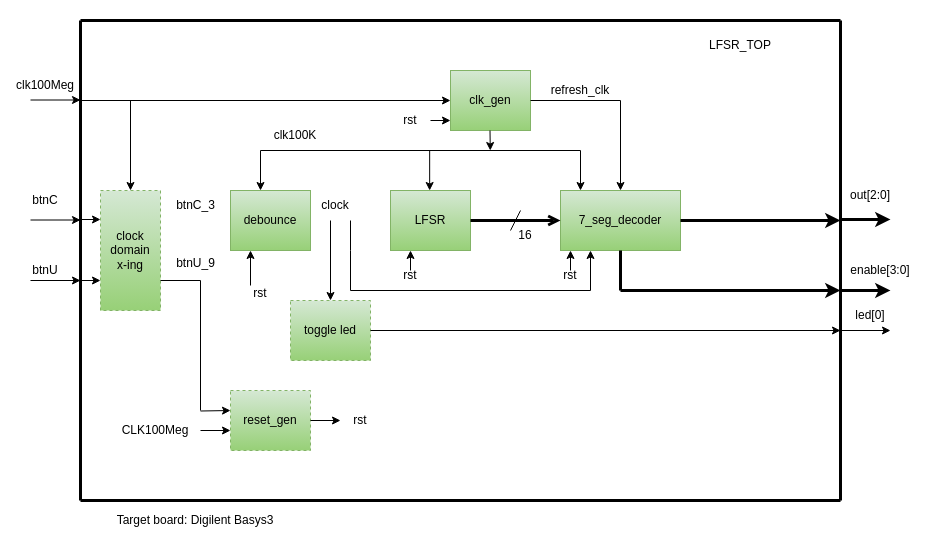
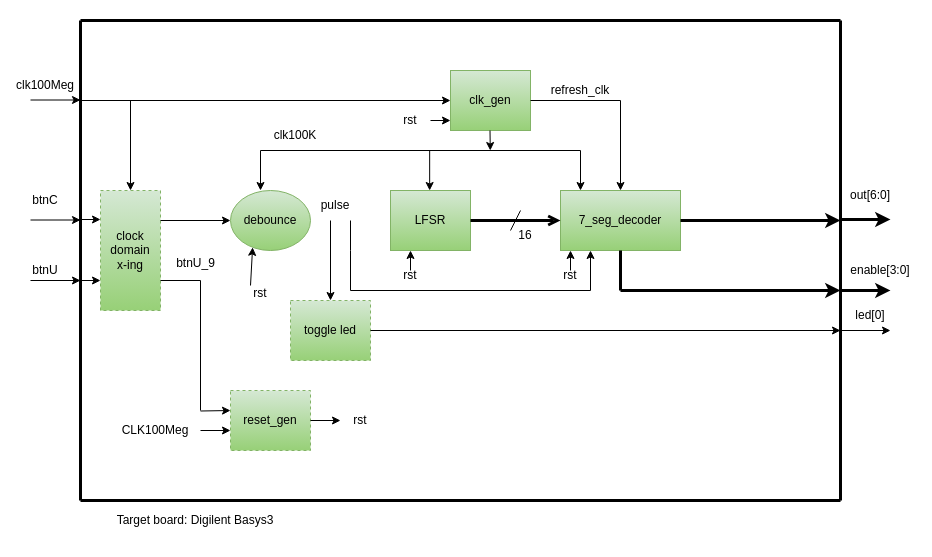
- <mxCell id="15" value="LFSR_TOP" style="text;html=1;strokeColor=none;fillColor=none;align=center;verticalAlign=middle;whiteSpace=wrap;rounded=0;" parent="1" vertex="1"><mxGeometry x="710" y="30" width="60" height="30" as="geometry" /></mxCell>
- <mxCell id="26" value="out[2:0]" style="text;html=1;strokeColor=none;fillColor=none;align=center;verticalAlign=middle;whiteSpace=wrap;rounded=0;" parent="1" vertex="1"><mxGeometry x="840" y="180" width="60" height="30" as="geometry" /></mxCell>
+ <mxCell id="26" value="out[6:0]" style="text;html=1;strokeColor=none;fillColor=none;align=center;verticalAlign=middle;whiteSpace=wrap;rounded=0;" parent="1" vertex="1"><mxGeometry x="840" y="180" width="60" height="30" as="geometry" /></mxCell>
- <mxCell id="60" value="btnC_3" style="text;html=1;align=center;verticalAlign=middle;resizable=0;points=[];autosize=1;strokeColor=none;fillColor=none;" parent="1" vertex="1"><mxGeometry x="165" y="190" width="60" height="30" as="geometry" /></mxCell>
- <mxCell id="45" value="clock" style="text;html=1;strokeColor=none;fillColor=none;align=center;verticalAlign=middle;whiteSpace=wrap;rounded=0;dashed=1;" parent="1" vertex="1"><mxGeometry x="320" y="200" width="30" height="10" as="geometry" /></mxCell>
+ <mxCell id="45" value="pulse" style="text;html=1;strokeColor=none;fillColor=none;align=center;verticalAlign=middle;whiteSpace=wrap;rounded=0;dashed=1;" parent="1" vertex="1"><mxGeometry x="320" y="200" width="30" height="10" as="geometry" /></mxCell>
+ <mxCell id="41" value="" style="endArrow=classic;html=1;rounded=0;strokeWidth=1;exitX=1;exitY=0.25;exitDx=0;exitDy=0;entryX=0;entryY=0.5;entryDx=0;entryDy=0;" parent="1" source="40" target="2" edge="1"><mxGeometry width="50" height="50" relative="1" as="geometry"><mxPoint x="450" y="310" as="sourcePoint" /><mxPoint x="200" y="220" as="targetPoint" /></mxGeometry></mxCell>
- <mxCell id="2" value="debounce" style="rounded=0;whiteSpace=wrap;html=1;fillColor=#d5e8d4;strokeColor=#82b366;gradientColor=#97d077;" parent="1" vertex="1"><mxGeometry x="230" y="190" width="80" height="60" as="geometry" /></mxCell>
+ <mxCell id="2" value="debounce" style="ellipse;whiteSpace=wrap;html=1;fillColor=#d5e8d4;strokeColor=#82b366;gradientColor=#97d077;" parent="1" vertex="1"><mxGeometry x="230" y="190" width="80" height="60" as="geometry" /></mxCell>
